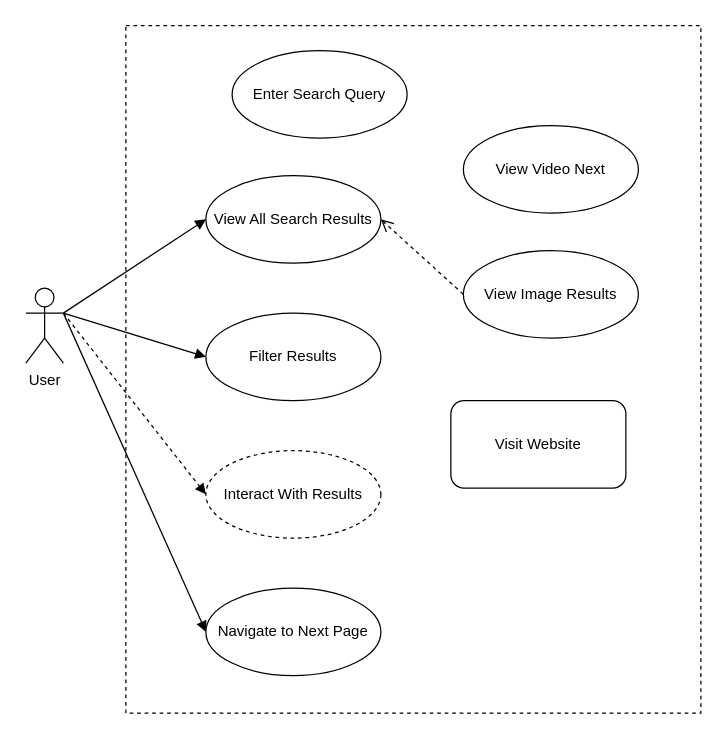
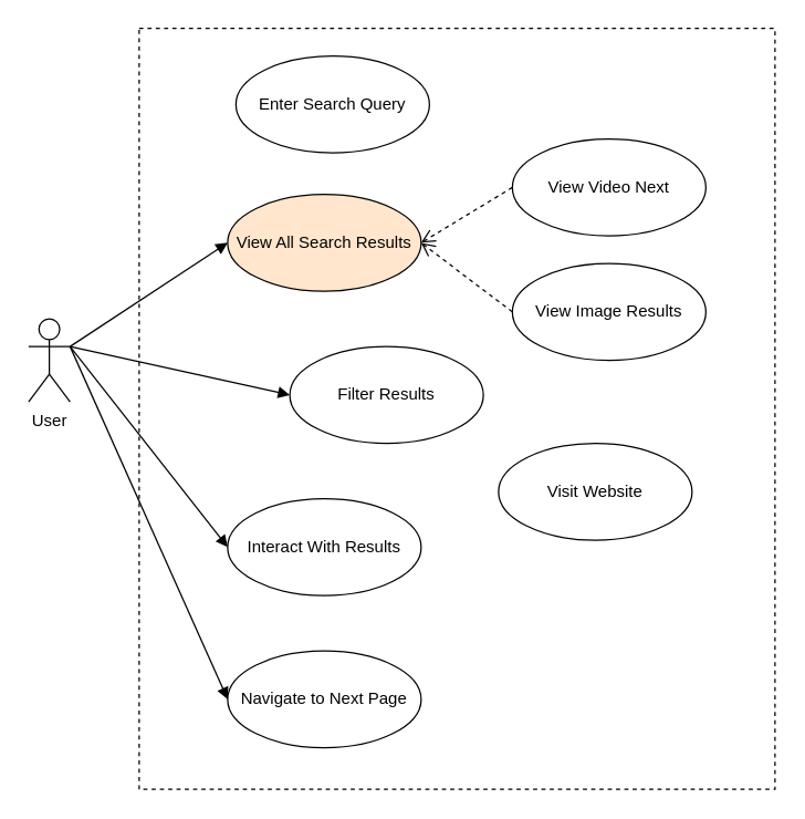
- <mxCell id="3" value="Enter Search Query" style="ellipse;whiteSpace=wrap;html=1;" vertex="1" parent="1"><mxGeometry x="185" y="40" width="140" height="70" as="geometry" /></mxCell>
+ <mxCell id="3" value="Enter Search Query" style="ellipse;whiteSpace=wrap;html=1;" vertex="1" parent="1"><mxGeometry x="170" y="40" width="140" height="70" as="geometry" /></mxCell>
+ <mxCell id="11" value="" style="html=1;verticalAlign=bottom;endArrow=open;dashed=1;endSize=8;curved=0;rounded=0;exitX=0;exitY=0.5;exitDx=0;exitDy=0;entryX=1;entryY=0.5;entryDx=0;entryDy=0;" edge="1" parent="1" source="9" target="4"><mxGeometry relative="1" as="geometry"><mxPoint x="410" y="320" as="sourcePoint" /><mxPoint x="330" y="320" as="targetPoint" /></mxGeometry></mxCell>
- <mxCell id="4" value="View All Search Results" style="ellipse;whiteSpace=wrap;html=1;" vertex="1" parent="1"><mxGeometry x="164" y="140" width="140" height="70" as="geometry" /></mxCell>
+ <mxCell id="4" value="View All Search Results" style="ellipse;whiteSpace=wrap;html=1;fillColor=#ffe6cc;" vertex="1" parent="1"><mxGeometry x="164" y="140" width="140" height="70" as="geometry" /></mxCell>
- <mxCell id="8" value="View Image Results" style="ellipse;whiteSpace=wrap;html=1;" vertex="1" parent="1"><mxGeometry x="370" y="200" width="140" height="70" as="geometry" /></mxCell>
+ <mxCell id="8" value="View Image Results" style="ellipse;whiteSpace=wrap;html=1;" vertex="1" parent="1"><mxGeometry x="370" y="190" width="140" height="70" as="geometry" /></mxCell>
- <mxCell id="5" value="Filter Results" style="ellipse;whiteSpace=wrap;html=1;" vertex="1" parent="1"><mxGeometry x="164" y="250" width="140" height="70" as="geometry" /></mxCell>
+ <mxCell id="5" value="Filter Results" style="ellipse;whiteSpace=wrap;html=1;" vertex="1" parent="1"><mxGeometry x="209" y="250" width="140" height="70" as="geometry" /></mxCell>
- <mxCell id="15" value="" style="html=1;verticalAlign=bottom;endArrow=block;curved=0;rounded=0;entryX=0;entryY=0.5;entryDx=0;entryDy=0;exitX=1;exitY=0.333;exitDx=0;exitDy=0;exitPerimeter=0;dashed=1;" edge="1" parent="1" source="2" target="6"><mxGeometry width="80" relative="1" as="geometry"><mxPoint x="60" y="260" as="sourcePoint" /><mxPoint x="174" y="295" as="targetPoint" /></mxGeometry></mxCell>
+ <mxCell id="15" value="" style="html=1;verticalAlign=bottom;endArrow=block;curved=0;rounded=0;entryX=0;entryY=0.5;entryDx=0;entryDy=0;exitX=1;exitY=0.333;exitDx=0;exitDy=0;exitPerimeter=0;" edge="1" parent="1" source="2" target="6"><mxGeometry width="80" relative="1" as="geometry"><mxPoint x="60" y="260" as="sourcePoint" /><mxPoint x="174" y="295" as="targetPoint" /></mxGeometry></mxCell>
- <mxCell id="10" value="Visit Website" style="whiteSpace=wrap;html=1;rounded=1;" vertex="1" parent="1"><mxGeometry x="360" y="320" width="140" height="70" as="geometry" /></mxCell>
+ <mxCell id="10" value="Visit Website" style="ellipse;whiteSpace=wrap;html=1;" vertex="1" parent="1"><mxGeometry x="360" y="320" width="140" height="70" as="geometry" /></mxCell>
- <mxCell id="6" value="Interact With Results" style="ellipse;whiteSpace=wrap;html=1;dashed=1;" vertex="1" parent="1"><mxGeometry x="164" y="360" width="140" height="70" as="geometry" /></mxCell>
+ <mxCell id="6" value="Interact With Results" style="ellipse;whiteSpace=wrap;html=1;" vertex="1" parent="1"><mxGeometry x="164" y="360" width="140" height="70" as="geometry" /></mxCell>
